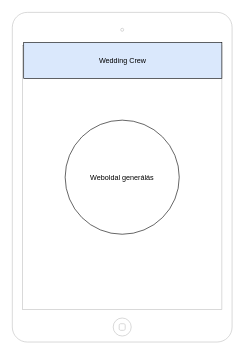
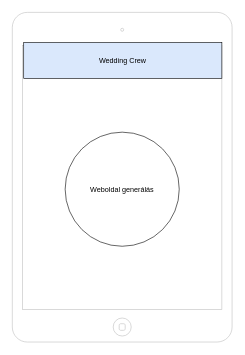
- <mxCell id="3" value="Weboldal generálás" style="ellipse;whiteSpace=wrap;html=1;aspect=fixed;" vertex="1" parent="1"><mxGeometry x="108" y="199.5" width="190" height="190" as="geometry" /></mxCell>
+ <mxCell id="3" value="Weboldal generálás" style="ellipse;whiteSpace=wrap;html=1;aspect=fixed;" vertex="1" parent="1"><mxGeometry x="108" y="219.5" width="190" height="190" as="geometry" /></mxCell>
